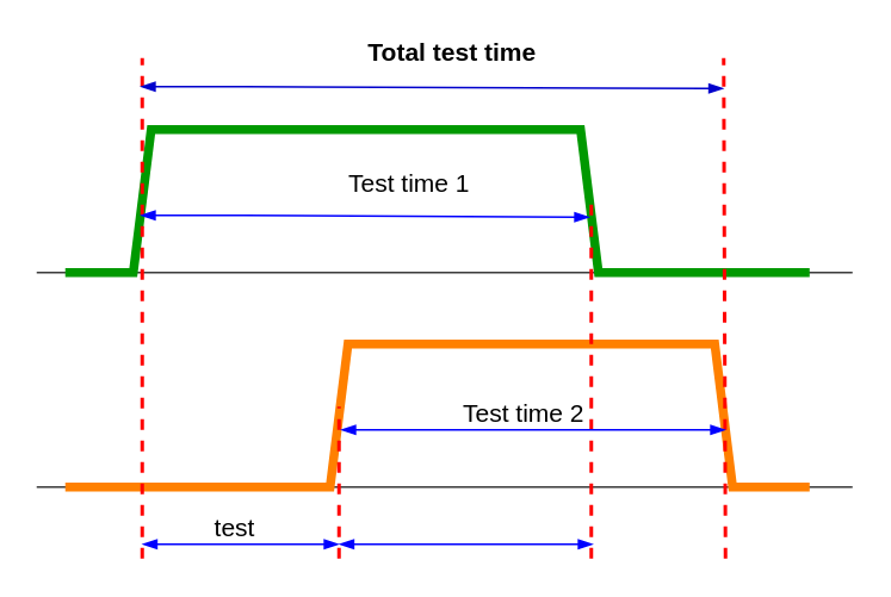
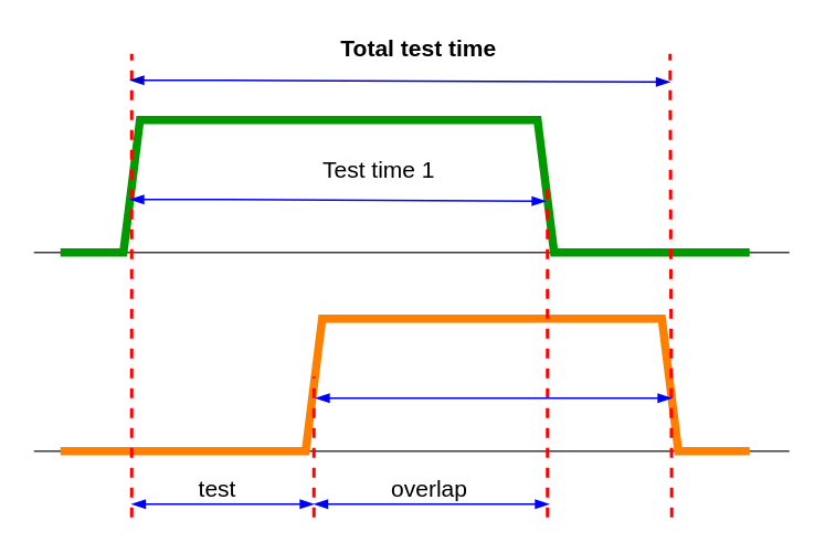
- <mxCell id="17" value="&lt;font style=&quot;font-size: 14px;&quot;&gt;Test time 2&lt;/font&gt;" style="text;html=1;strokeColor=none;fillColor=none;align=center;verticalAlign=middle;whiteSpace=wrap;rounded=0;fontStyle=0" parent="1" vertex="1"><mxGeometry x="254" y="221" width="77" height="19" as="geometry" /></mxCell>
+ <mxCell id="18" value="&lt;font style=&quot;font-size: 14px;&quot;&gt;overlap&lt;/font&gt;" style="text;html=1;strokeColor=none;fillColor=none;align=center;verticalAlign=middle;whiteSpace=wrap;rounded=0;fontStyle=0" parent="1" vertex="1"><mxGeometry x="234" y="287" width="50" height="16" as="geometry" /></mxCell>
